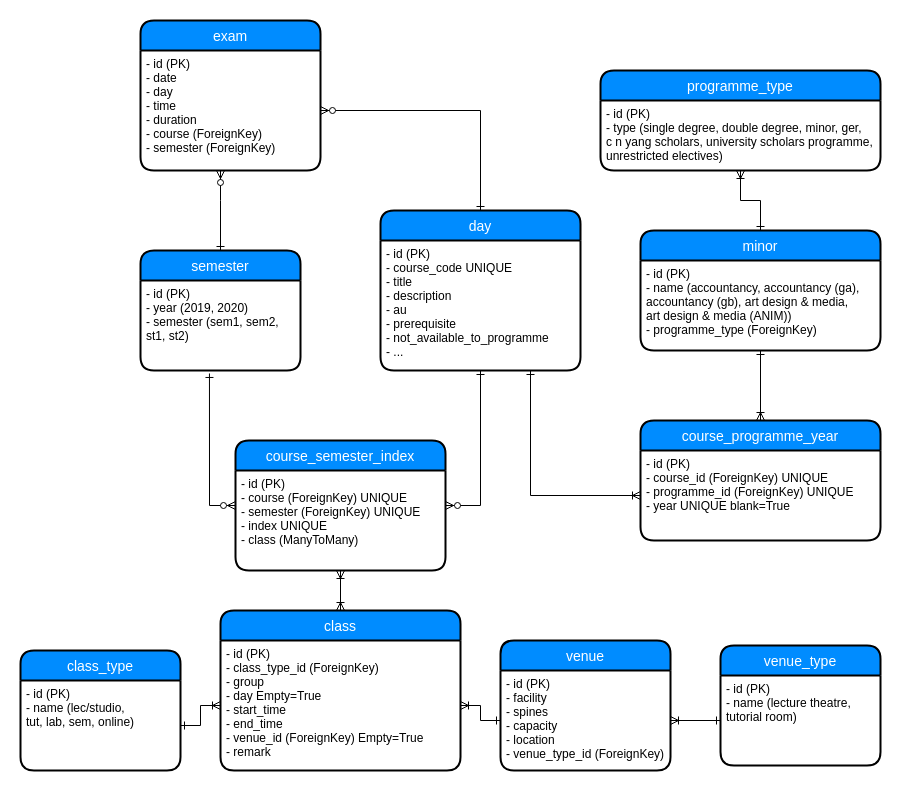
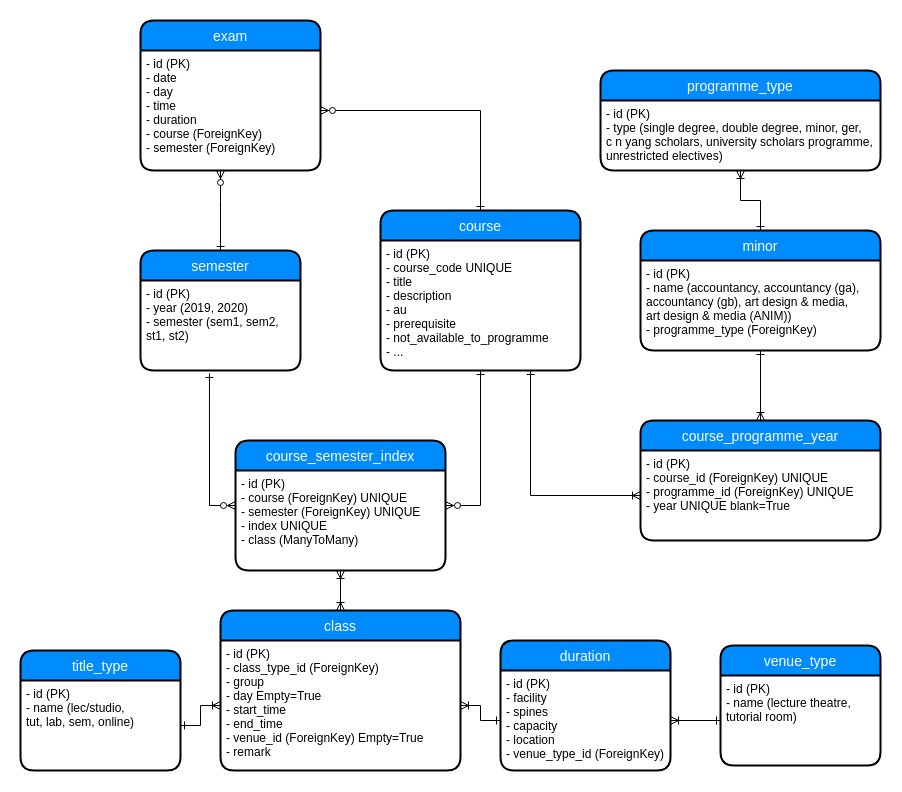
- <mxCell id="6" value="day" style="swimlane;childLayout=stackLayout;horizontal=1;startSize=30;horizontalStack=0;fillColor=#008cff;fontColor=#FFFFFF;rounded=1;fontSize=14;fontStyle=0;strokeWidth=2;resizeParent=0;resizeLast=1;shadow=0;dashed=0;align=center;" parent="1" vertex="1"><mxGeometry x="380" y="210" width="200" height="160" as="geometry" /></mxCell>
+ <mxCell id="6" value="course" style="swimlane;childLayout=stackLayout;horizontal=1;startSize=30;horizontalStack=0;fillColor=#008cff;fontColor=#FFFFFF;rounded=1;fontSize=14;fontStyle=0;strokeWidth=2;resizeParent=0;resizeLast=1;shadow=0;dashed=0;align=center;" parent="1" vertex="1"><mxGeometry x="380" y="210" width="200" height="160" as="geometry" /></mxCell>
- <mxCell id="29" value="venue" style="swimlane;childLayout=stackLayout;horizontal=1;startSize=30;horizontalStack=0;fillColor=#008cff;fontColor=#FFFFFF;rounded=1;fontSize=14;fontStyle=0;strokeWidth=2;resizeParent=0;resizeLast=1;shadow=0;dashed=0;align=center;" parent="1" vertex="1"><mxGeometry x="500" y="640" width="170" height="130" as="geometry" /></mxCell>
+ <mxCell id="29" value="duration" style="swimlane;childLayout=stackLayout;horizontal=1;startSize=30;horizontalStack=0;fillColor=#008cff;fontColor=#FFFFFF;rounded=1;fontSize=14;fontStyle=0;strokeWidth=2;resizeParent=0;resizeLast=1;shadow=0;dashed=0;align=center;" parent="1" vertex="1"><mxGeometry x="500" y="640" width="170" height="130" as="geometry" /></mxCell>
- <mxCell id="33" value="class_type" style="swimlane;childLayout=stackLayout;horizontal=1;startSize=30;horizontalStack=0;fillColor=#008cff;fontColor=#FFFFFF;rounded=1;fontSize=14;fontStyle=0;strokeWidth=2;resizeParent=0;resizeLast=1;shadow=0;dashed=0;align=center;" parent="1" vertex="1"><mxGeometry x="20" y="650" width="160" height="120" as="geometry" /></mxCell>
+ <mxCell id="33" value="title_type" style="swimlane;childLayout=stackLayout;horizontal=1;startSize=30;horizontalStack=0;fillColor=#008cff;fontColor=#FFFFFF;rounded=1;fontSize=14;fontStyle=0;strokeWidth=2;resizeParent=0;resizeLast=1;shadow=0;dashed=0;align=center;" parent="1" vertex="1"><mxGeometry x="20" y="650" width="160" height="120" as="geometry" /></mxCell>
